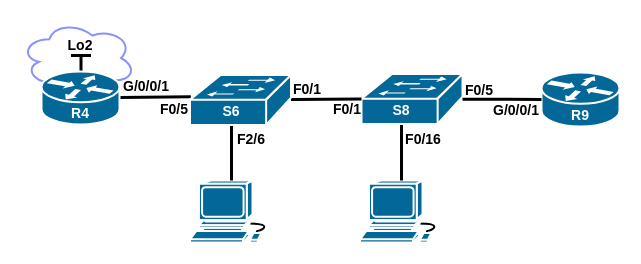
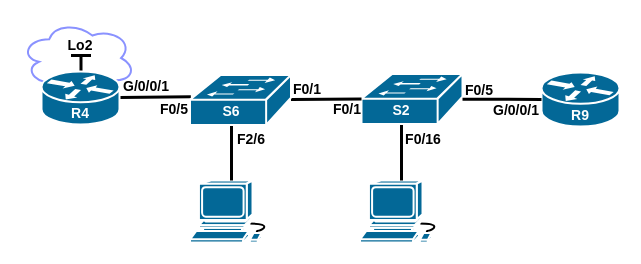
- <mxCell id="4" value="&lt;b&gt;&lt;font color=&quot;#ffffff&quot; style=&quot;font-size: 14px;&quot;&gt;S8&lt;/font&gt;&lt;/b&gt;" style="text;html=1;align=center;verticalAlign=middle;whiteSpace=wrap;rounded=0;" parent="2" vertex="1"><mxGeometry x="10" y="20" width="60" height="30" as="geometry" /></mxCell>
+ <mxCell id="4" value="&lt;b&gt;&lt;font color=&quot;#ffffff&quot; style=&quot;font-size: 14px;&quot;&gt;S2&lt;/font&gt;&lt;/b&gt;" style="text;html=1;align=center;verticalAlign=middle;whiteSpace=wrap;rounded=0;" parent="2" vertex="1"><mxGeometry x="10" y="20" width="60" height="30" as="geometry" /></mxCell>
